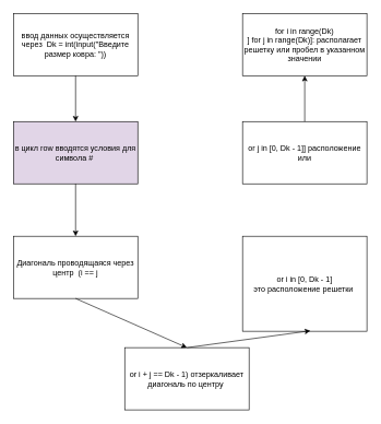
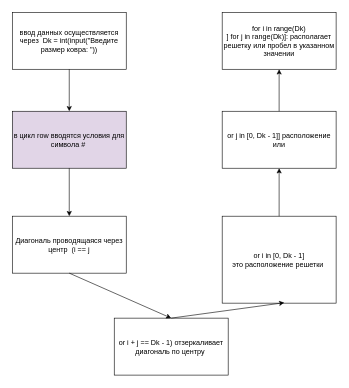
+ <mxCell id="13" value="" style="endArrow=classic;html=1;rounded=0;exitX=0.5;exitY=0;exitDx=0;exitDy=0;entryX=0.5;entryY=1;entryDx=0;entryDy=0;" edge="1" parent="1" source="4" target="5"><mxGeometry width="50" height="50" relative="1" as="geometry"><mxPoint x="295" y="590" as="sourcePoint" /><mxPoint x="448" y="345" as="targetPoint" /></mxGeometry></mxCell>
